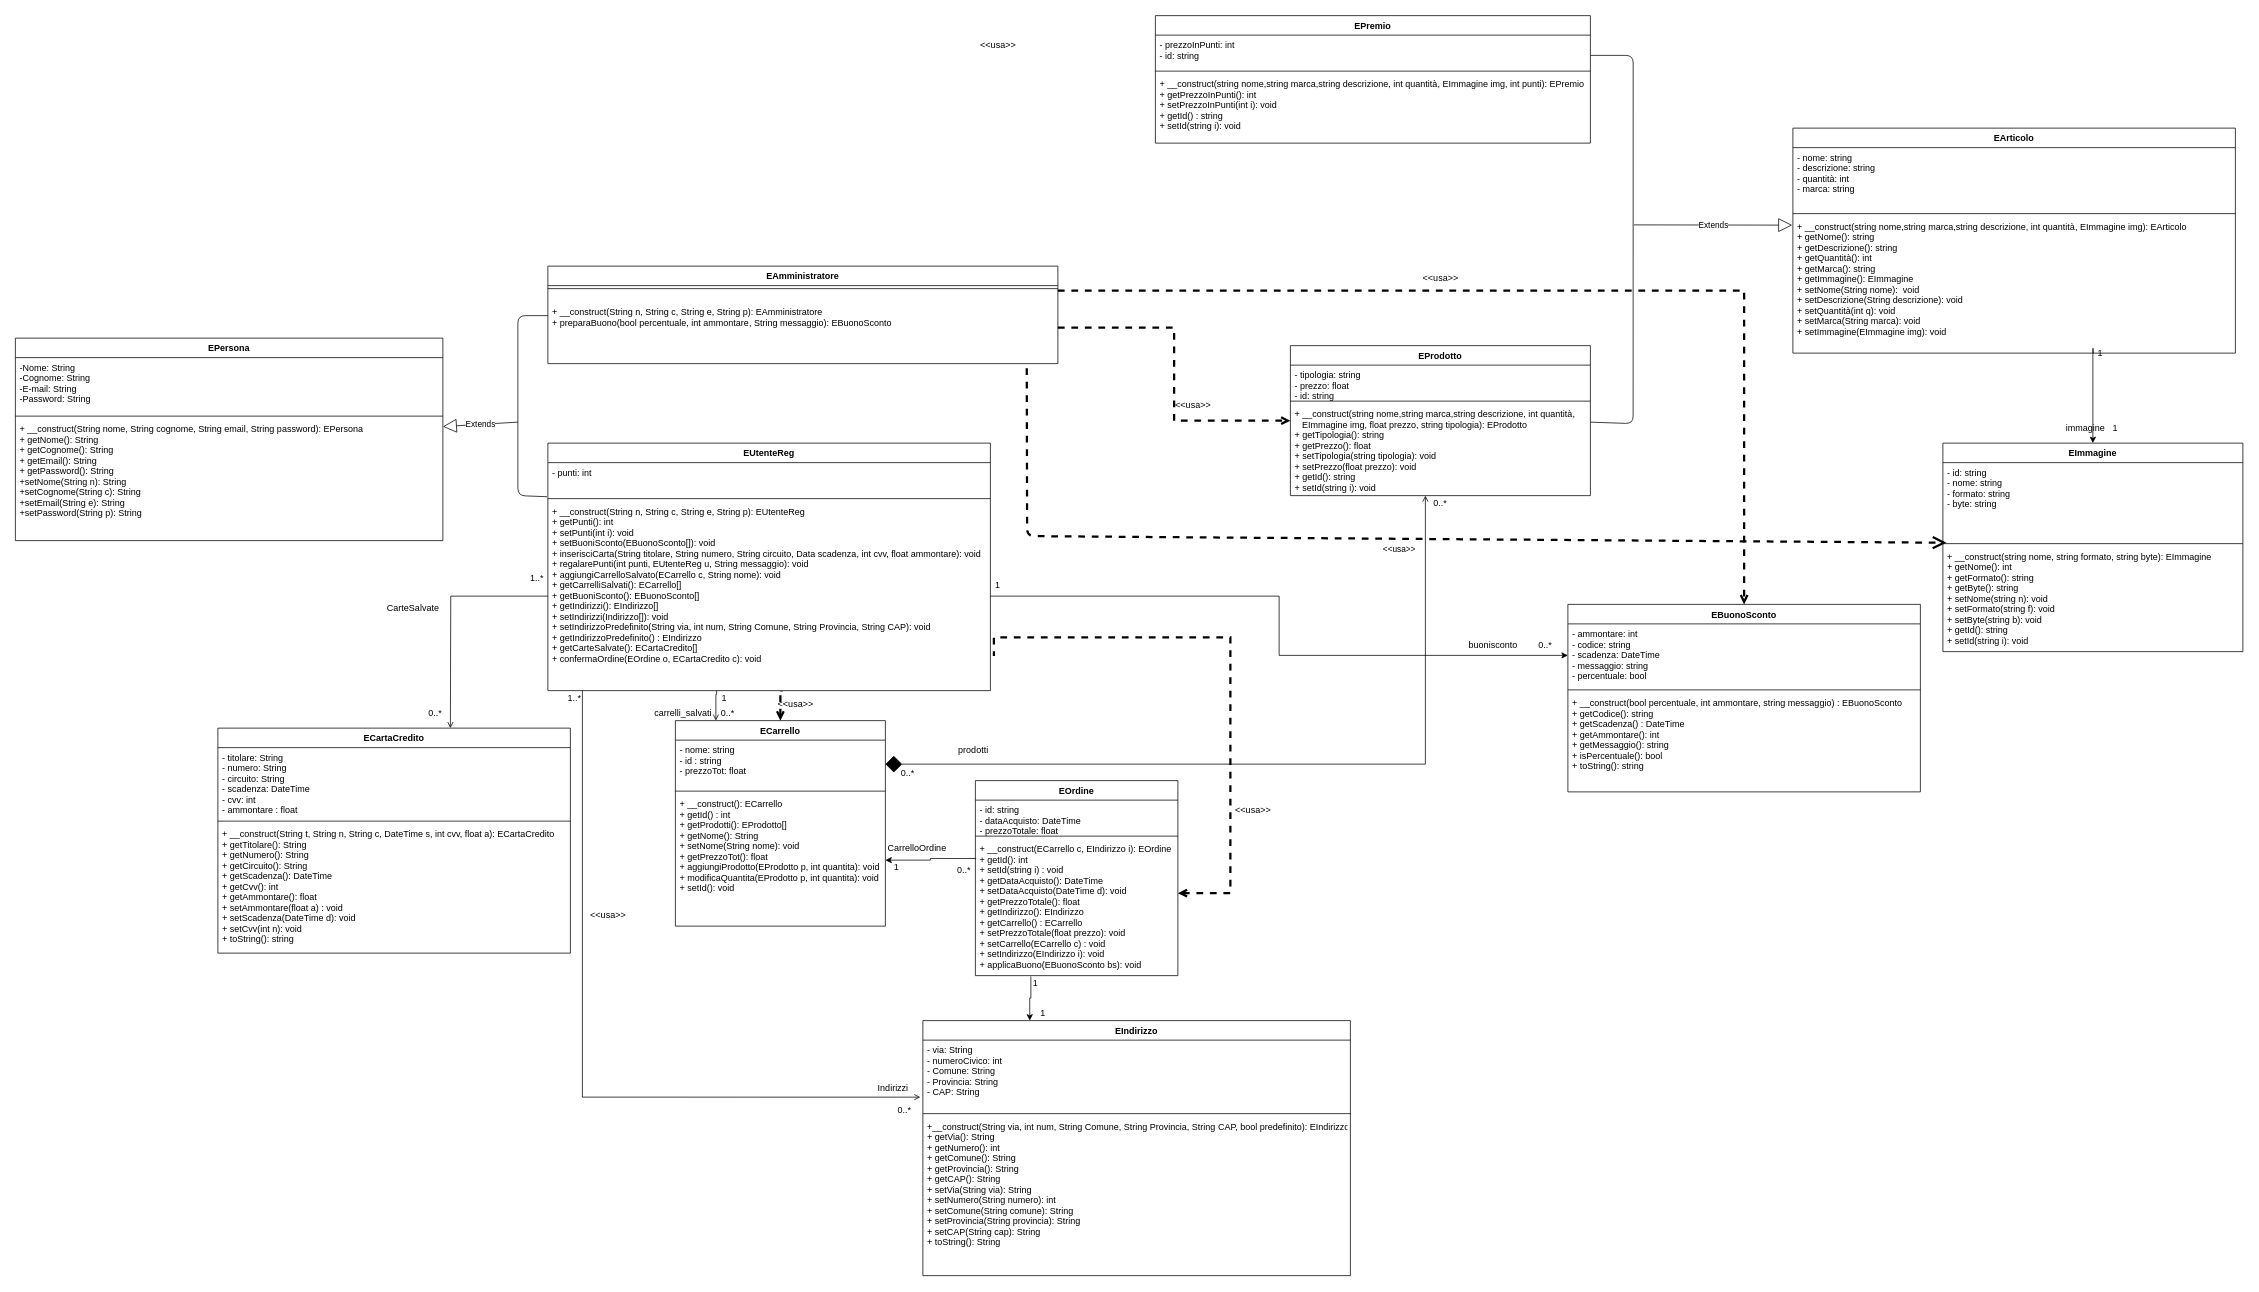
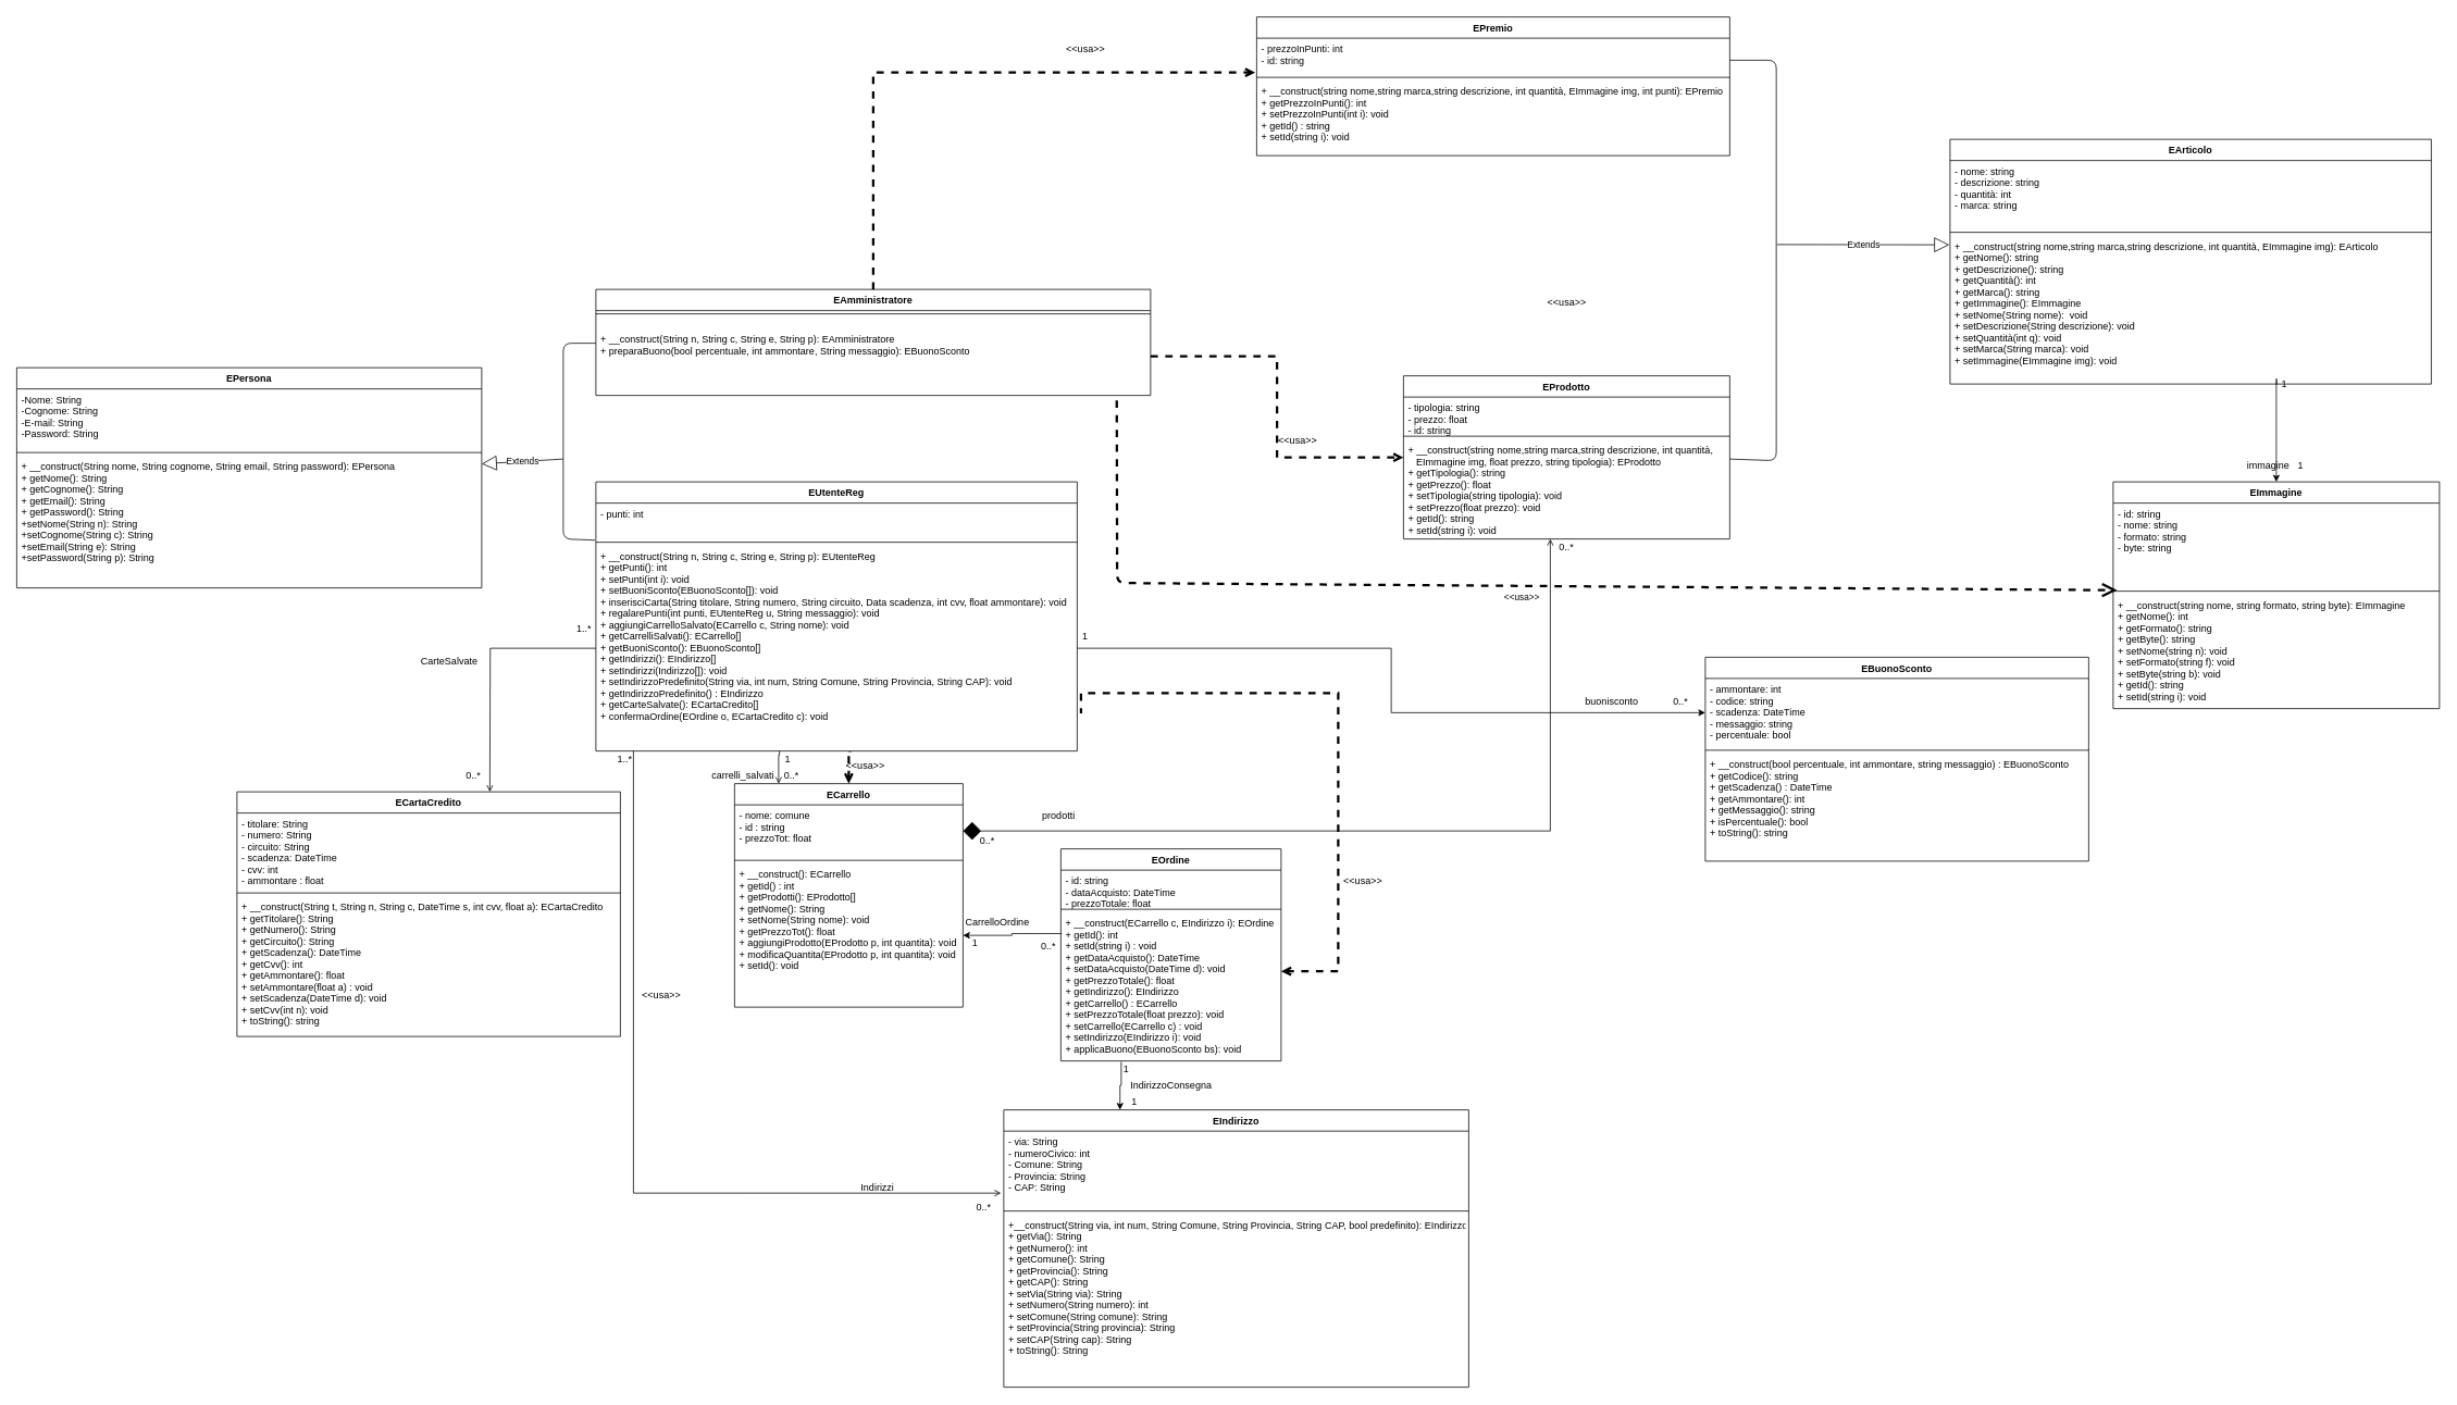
+ <mxCell id="95" style="edgeStyle=orthogonalEdgeStyle;rounded=0;orthogonalLoop=1;jettySize=auto;html=1;endArrow=open;endFill=0;dashed=1;strokeWidth=3;entryX=-0.003;entryY=0.955;entryDx=0;entryDy=0;entryPerimeter=0;" parent="1" source="7" target="20" edge="1"><mxGeometry relative="1" as="geometry"><mxPoint x="1090" y="200" as="sourcePoint" /><mxPoint x="1400" y="324" as="targetPoint" /></mxGeometry></mxCell>
- <mxCell id="6" style="edgeStyle=orthogonalEdgeStyle;rounded=0;orthogonalLoop=1;jettySize=auto;html=1;exitX=1;exitY=0.25;exitDx=0;exitDy=0;endArrow=open;endFill=0;strokeWidth=3;dashed=1;" parent="1" source="7" target="27" edge="1"><mxGeometry relative="1" as="geometry" /></mxCell>
- <mxCell id="53" value="buonisconto" style="text;html=1;align=center;verticalAlign=middle;resizable=0;points=[];autosize=1;" parent="1" vertex="1"><mxGeometry x="1950" y="850" width="80" height="20" as="geometry" /></mxCell>
+ <mxCell id="53" value="buonisconto" style="text;html=1;align=center;verticalAlign=middle;resizable=0;points=[];autosize=1;" parent="1" vertex="1"><mxGeometry x="1935" y="850" width="80" height="20" as="geometry" /></mxCell>
- <mxCell id="33" value="- nome: string&#10;- id : string&#10;- prezzoTot: float" style="text;strokeColor=none;fillColor=none;align=left;verticalAlign=top;spacingLeft=4;spacingRight=4;overflow=hidden;rotatable=0;points=[[0,0.5],[1,0.5]];portConstraint=eastwest;" parent="32" vertex="1"><mxGeometry y="26" width="280" height="64" as="geometry" /></mxCell>
+ <mxCell id="33" value="- nome: comune&#10;- id : string&#10;- prezzoTot: float" style="text;strokeColor=none;fillColor=none;align=left;verticalAlign=top;spacingLeft=4;spacingRight=4;overflow=hidden;rotatable=0;points=[[0,0.5],[1,0.5]];portConstraint=eastwest;" parent="32" vertex="1"><mxGeometry y="26" width="280" height="64" as="geometry" /></mxCell>
+ <mxCell id="88" value="IndirizzoConsegna" style="text;html=1;align=center;verticalAlign=middle;resizable=0;points=[];autosize=1;" parent="1" vertex="1"><mxGeometry x="1380" y="1320" width="110" height="20" as="geometry" /></mxCell>
- <mxCell id="67" value="Indirizzi" style="text;html=1;align=center;verticalAlign=middle;resizable=0;points=[];autosize=1;" parent="1" vertex="1"><mxGeometry x="1160" y="1440" width="60" height="20" as="geometry" /></mxCell>
+ <mxCell id="67" value="Indirizzi" style="text;html=1;align=center;verticalAlign=middle;resizable=0;points=[];autosize=1;" parent="1" vertex="1"><mxGeometry x="1045" y="1445" width="60" height="20" as="geometry" /></mxCell>
